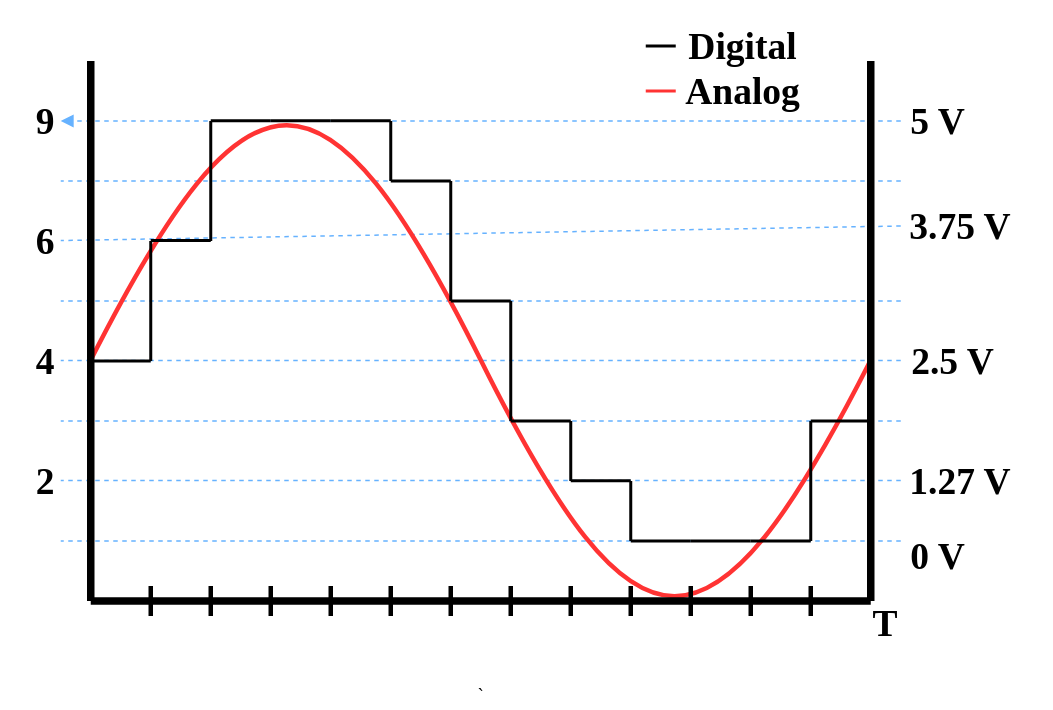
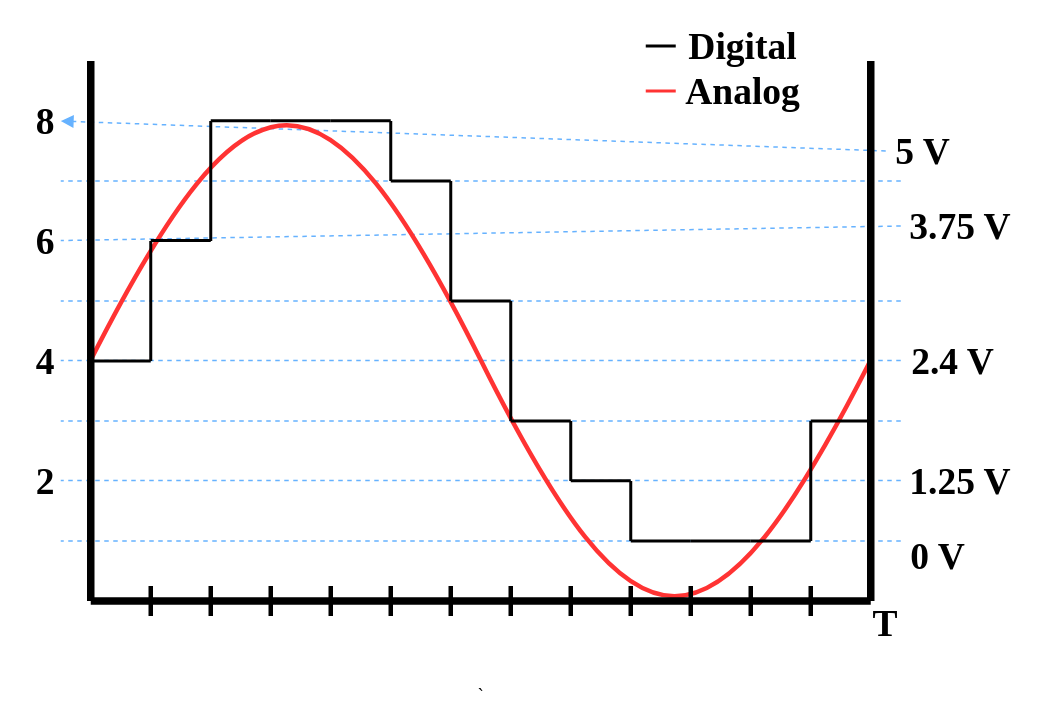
- <mxCell id="37" value="&lt;b&gt;&lt;font face=&quot;CMU Sans Serif&quot; style=&quot;font-size: 25px;&quot;&gt;9&lt;/font&gt;&lt;/b&gt;" style="text;html=1;strokeColor=none;fillColor=none;align=center;verticalAlign=middle;whiteSpace=wrap;rounded=0;" vertex="1" parent="1"><mxGeometry x="20" y="70" width="20" height="20" as="geometry" /></mxCell>
+ <mxCell id="37" value="&lt;b&gt;&lt;font face=&quot;CMU Sans Serif&quot; style=&quot;font-size: 25px;&quot;&gt;8&lt;/font&gt;&lt;/b&gt;" style="text;html=1;strokeColor=none;fillColor=none;align=center;verticalAlign=middle;whiteSpace=wrap;rounded=0;" vertex="1" parent="1"><mxGeometry x="20" y="70" width="20" height="20" as="geometry" /></mxCell>
- <mxCell id="17" value="&lt;b&gt;&lt;font face=&quot;CMU Sans Serif&quot; style=&quot;font-size: 25px;&quot;&gt;5 V&lt;/font&gt;&lt;/b&gt;" style="text;html=1;strokeColor=none;fillColor=none;align=center;verticalAlign=middle;whiteSpace=wrap;rounded=0;" vertex="1" parent="1"><mxGeometry x="600" y="60" width="50" height="40" as="geometry" /></mxCell>
+ <mxCell id="17" value="&lt;b&gt;&lt;font face=&quot;CMU Sans Serif&quot; style=&quot;font-size: 25px;&quot;&gt;5 V&lt;/font&gt;&lt;/b&gt;" style="text;html=1;strokeColor=none;fillColor=none;align=center;verticalAlign=middle;whiteSpace=wrap;rounded=0;" vertex="1" parent="1"><mxGeometry x="590" y="80" width="50" height="40" as="geometry" /></mxCell>
- <mxCell id="16" value="&lt;b&gt;&lt;font face=&quot;CMU Sans Serif&quot; style=&quot;font-size: 25px;&quot;&gt;2.5 V&lt;/font&gt;&lt;/b&gt;" style="text;html=1;strokeColor=none;fillColor=none;align=center;verticalAlign=middle;whiteSpace=wrap;rounded=0;" vertex="1" parent="1"><mxGeometry x="600" y="220" width="70" height="40" as="geometry" /></mxCell>
+ <mxCell id="16" value="&lt;b&gt;&lt;font face=&quot;CMU Sans Serif&quot; style=&quot;font-size: 25px;&quot;&gt;2.4 V&lt;/font&gt;&lt;/b&gt;" style="text;html=1;strokeColor=none;fillColor=none;align=center;verticalAlign=middle;whiteSpace=wrap;rounded=0;" vertex="1" parent="1"><mxGeometry x="600" y="220" width="70" height="40" as="geometry" /></mxCell>
- <mxCell id="15" value="&lt;b&gt;&lt;font face=&quot;CMU Sans Serif&quot; style=&quot;font-size: 25px;&quot;&gt;1.27 V&lt;/font&gt;&lt;/b&gt;" style="text;html=1;strokeColor=none;fillColor=none;align=center;verticalAlign=middle;whiteSpace=wrap;rounded=0;" vertex="1" parent="1"><mxGeometry x="600" y="300" width="80" height="40" as="geometry" /></mxCell>
+ <mxCell id="15" value="&lt;b&gt;&lt;font face=&quot;CMU Sans Serif&quot; style=&quot;font-size: 25px;&quot;&gt;1.25 V&lt;/font&gt;&lt;/b&gt;" style="text;html=1;strokeColor=none;fillColor=none;align=center;verticalAlign=middle;whiteSpace=wrap;rounded=0;" vertex="1" parent="1"><mxGeometry x="600" y="300" width="80" height="40" as="geometry" /></mxCell>
